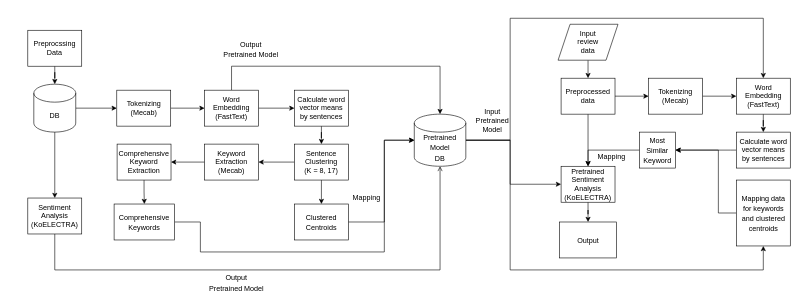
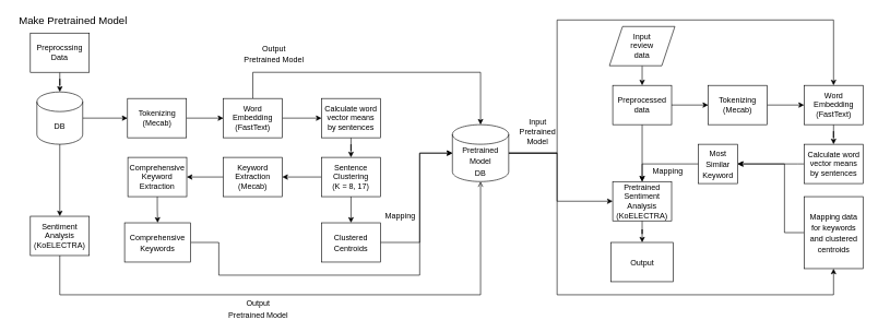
+ <mxCell id="19" value="&lt;font style=&quot;font-size: 16px&quot;&gt;Make Pretrained Model&lt;/font&gt;" style="text;html=1;resizable=0;autosize=1;align=center;verticalAlign=middle;points=[];fillColor=none;strokeColor=none;rounded=0;fontSize=14;labelBorderColor=none;spacingLeft=2;spacingRight=2;" parent="1" vertex="1"><mxGeometry x="20" y="20" width="180" height="20" as="geometry" /></mxCell>
